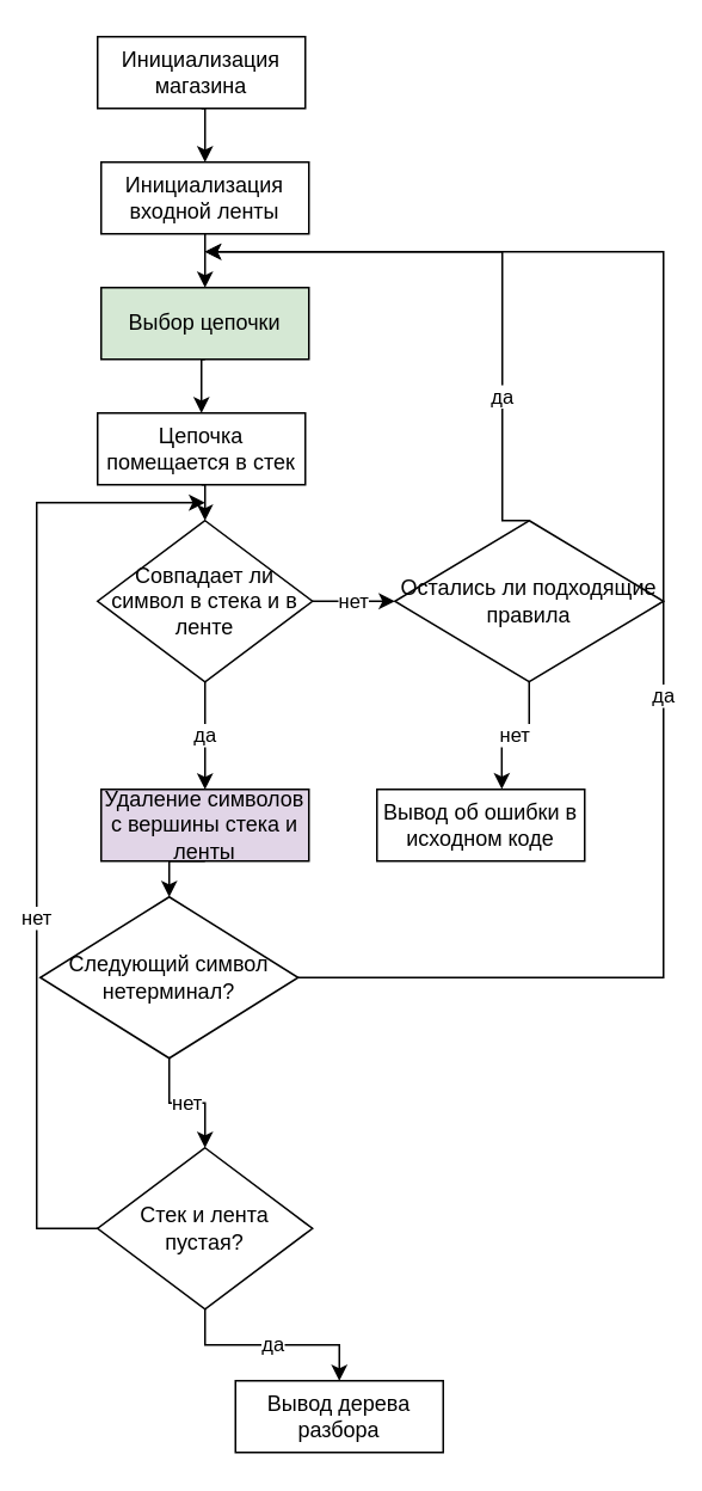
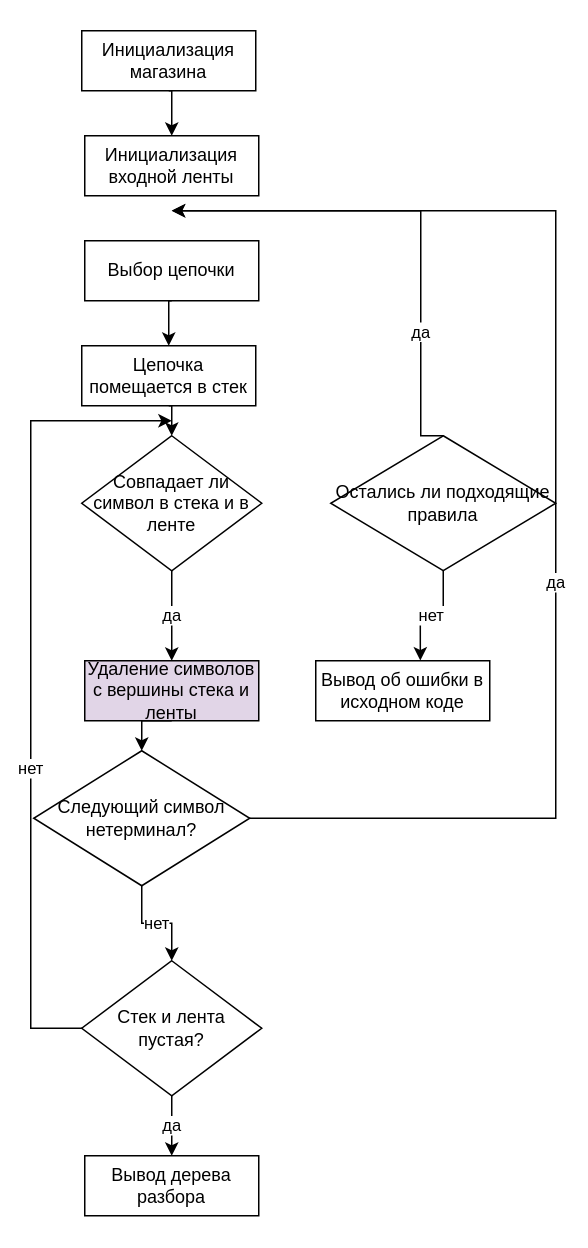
- <mxCell id="4" style="edgeStyle=orthogonalEdgeStyle;rounded=0;orthogonalLoop=1;jettySize=auto;html=1;exitX=0.5;exitY=1;exitDx=0;exitDy=0;entryX=0.5;entryY=0;entryDx=0;entryDy=0;" parent="1" source="5" target="7" edge="1"><mxGeometry relative="1" as="geometry" /></mxCell>
- <mxCell id="7" value="Выбор цепочки" style="rounded=0;whiteSpace=wrap;html=1;fillColor=#d5e8d4;" parent="1" vertex="1"><mxGeometry x="56" y="160" width="116" height="40" as="geometry" /></mxCell>
+ <mxCell id="7" value="Выбор цепочки" style="rounded=0;whiteSpace=wrap;html=1;" parent="1" vertex="1"><mxGeometry x="56" y="160" width="116" height="40" as="geometry" /></mxCell>
- <mxCell id="9" value="нет" style="edgeStyle=orthogonalEdgeStyle;rounded=0;orthogonalLoop=1;jettySize=auto;html=1;exitX=1;exitY=0.5;exitDx=0;exitDy=0;entryX=0;entryY=0.5;entryDx=0;entryDy=0;endArrow=classic;endFill=1;" parent="1" source="10" target="24" edge="1"><mxGeometry relative="1" as="geometry"><Array as="points" /></mxGeometry></mxCell>
- <mxCell id="21" value="Вывод дерева разбора" style="rounded=0;whiteSpace=wrap;html=1;" parent="1" vertex="1"><mxGeometry x="131" y="770" width="116" height="40" as="geometry" /></mxCell>
+ <mxCell id="21" value="Вывод дерева разбора" style="rounded=0;whiteSpace=wrap;html=1;" parent="1" vertex="1"><mxGeometry x="56" y="770" width="116" height="40" as="geometry" /></mxCell>
